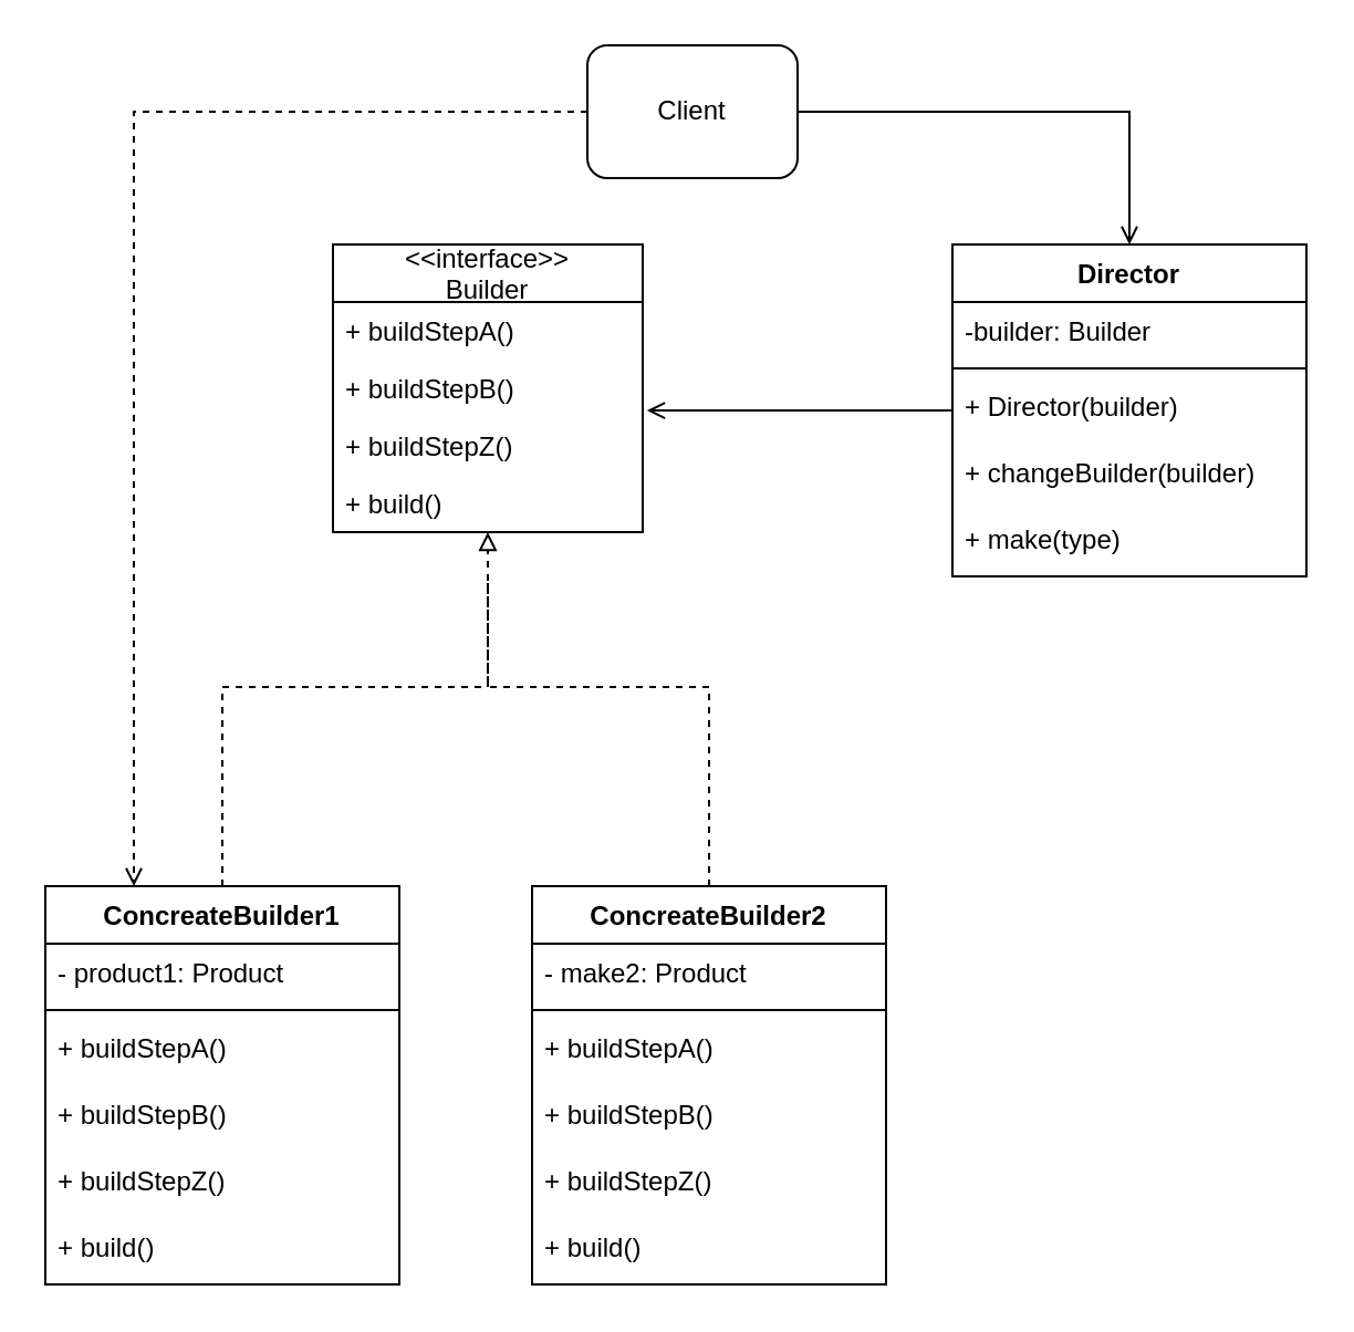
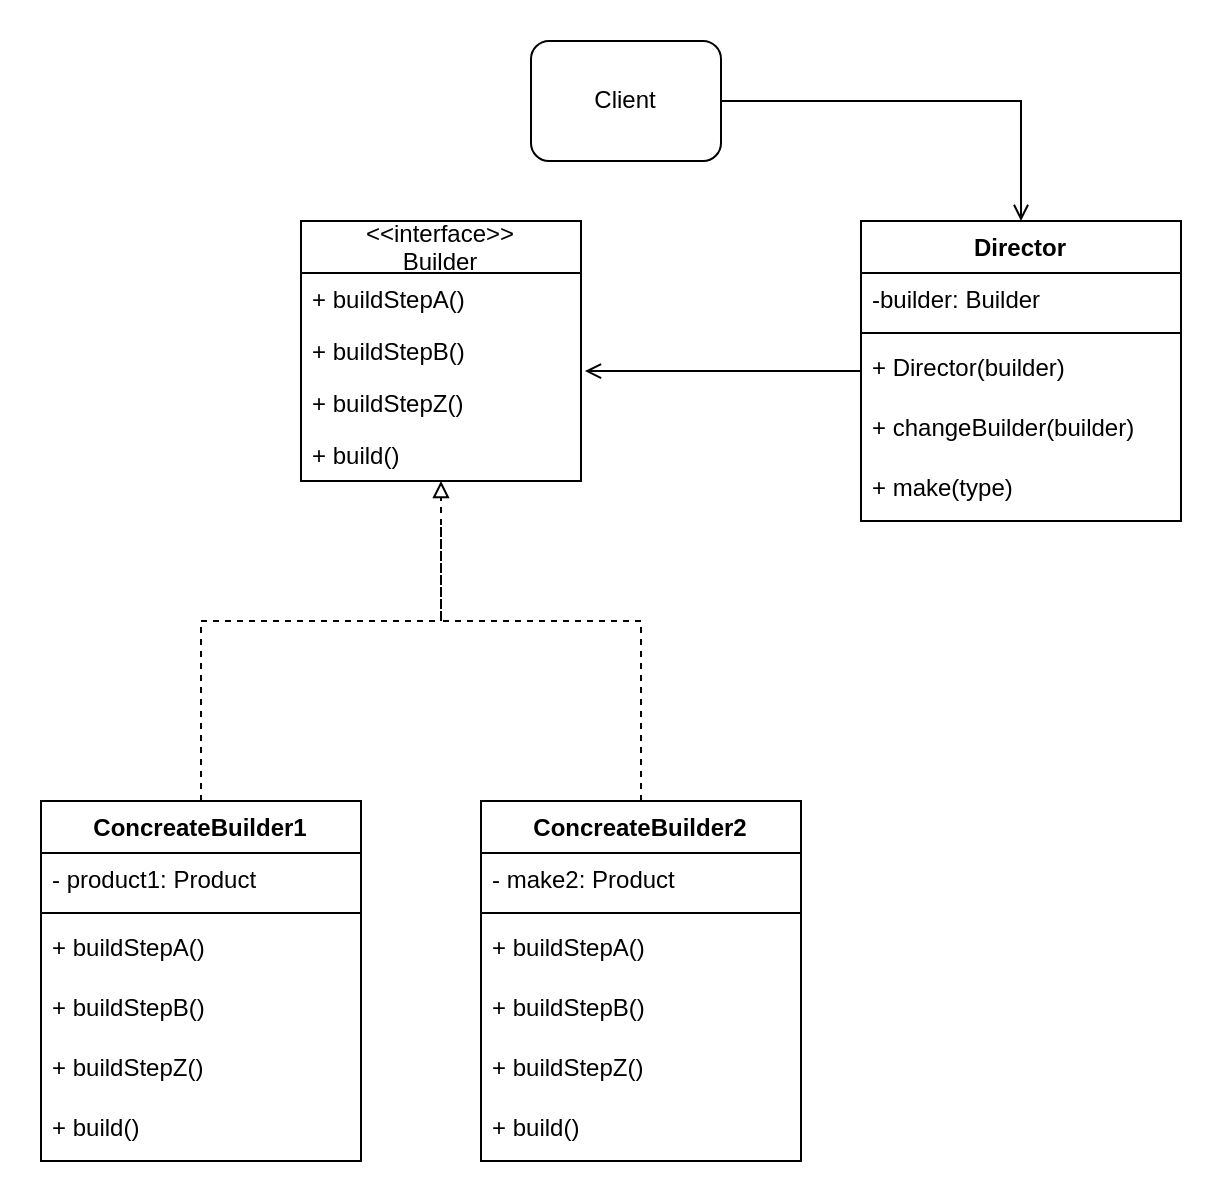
- <mxCell id="30" style="edgeStyle=orthogonalEdgeStyle;rounded=0;orthogonalLoop=1;jettySize=auto;html=1;exitX=0;exitY=0.5;exitDx=0;exitDy=0;entryX=0.25;entryY=0;entryDx=0;entryDy=0;startArrow=none;startFill=0;endArrow=open;endFill=0;dashed=1;" parent="1" source="31" target="4" edge="1"><mxGeometry relative="1" as="geometry" /></mxCell>
